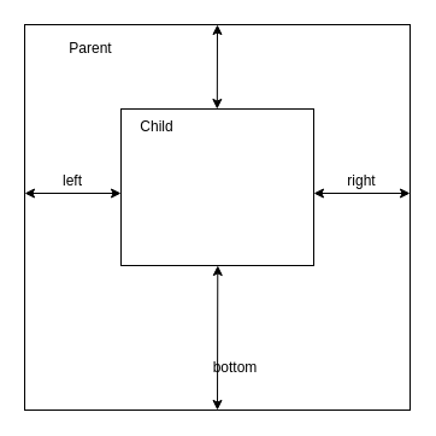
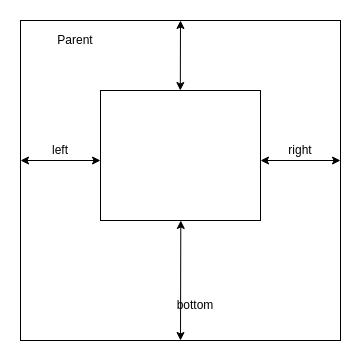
- <mxCell id="10" value="Child" style="text;html=1;strokeColor=none;fillColor=none;align=center;verticalAlign=middle;whiteSpace=wrap;rounded=0;" vertex="1" parent="1"><mxGeometry x="100" y="90" width="60" height="30" as="geometry" /></mxCell>
